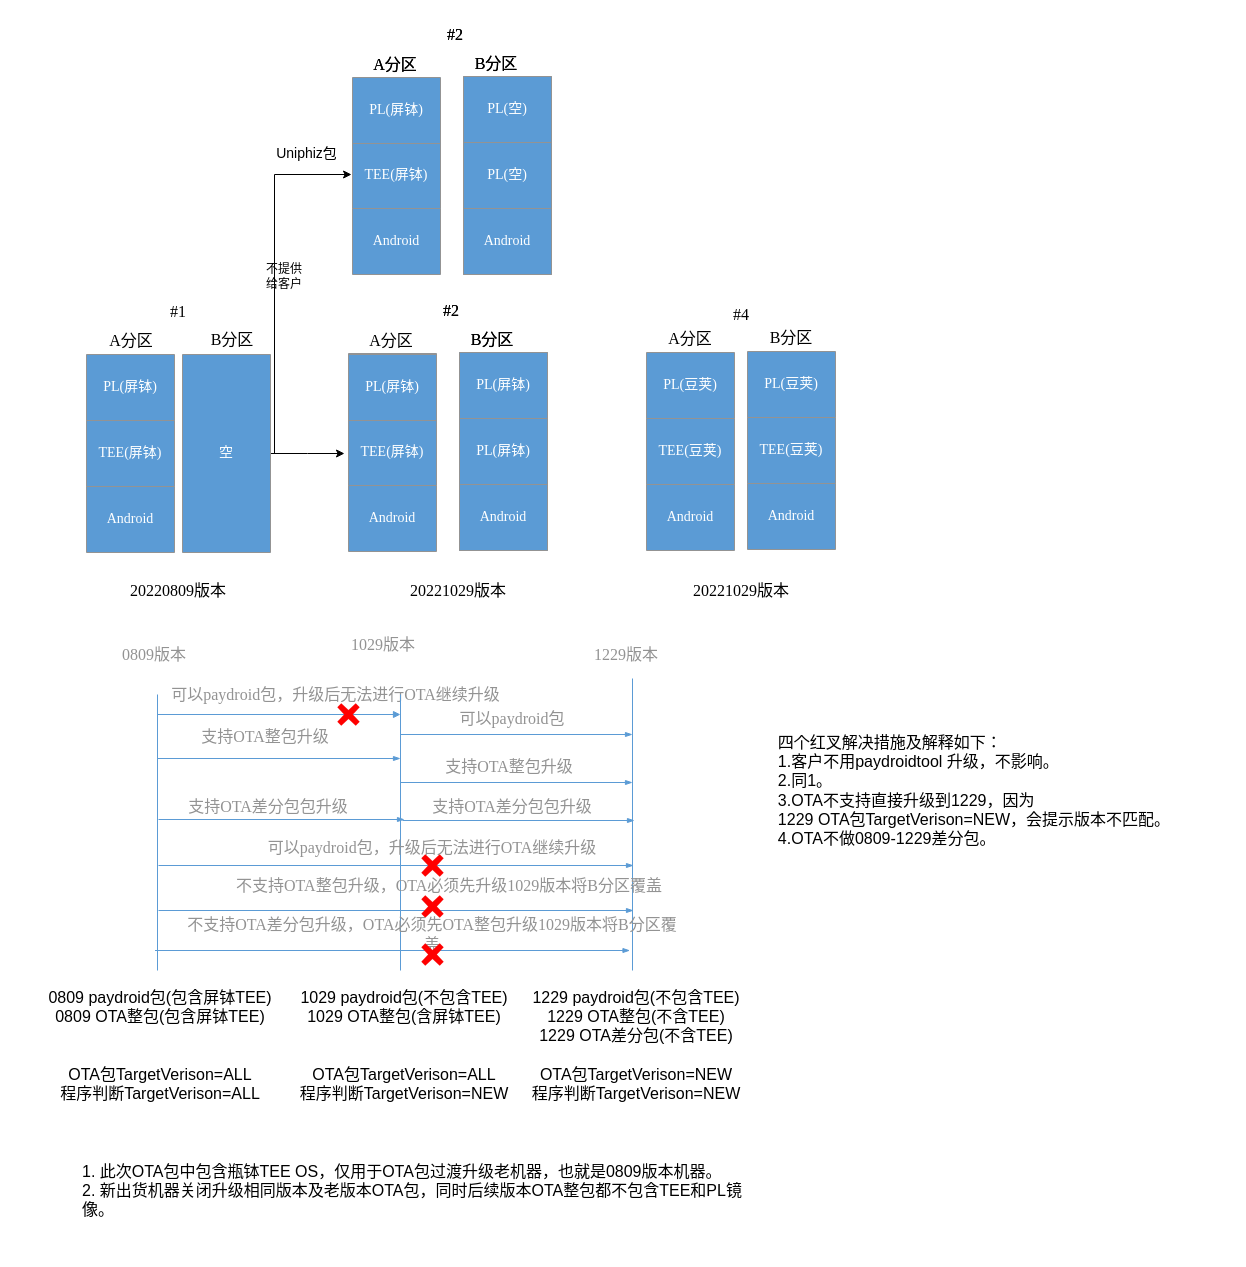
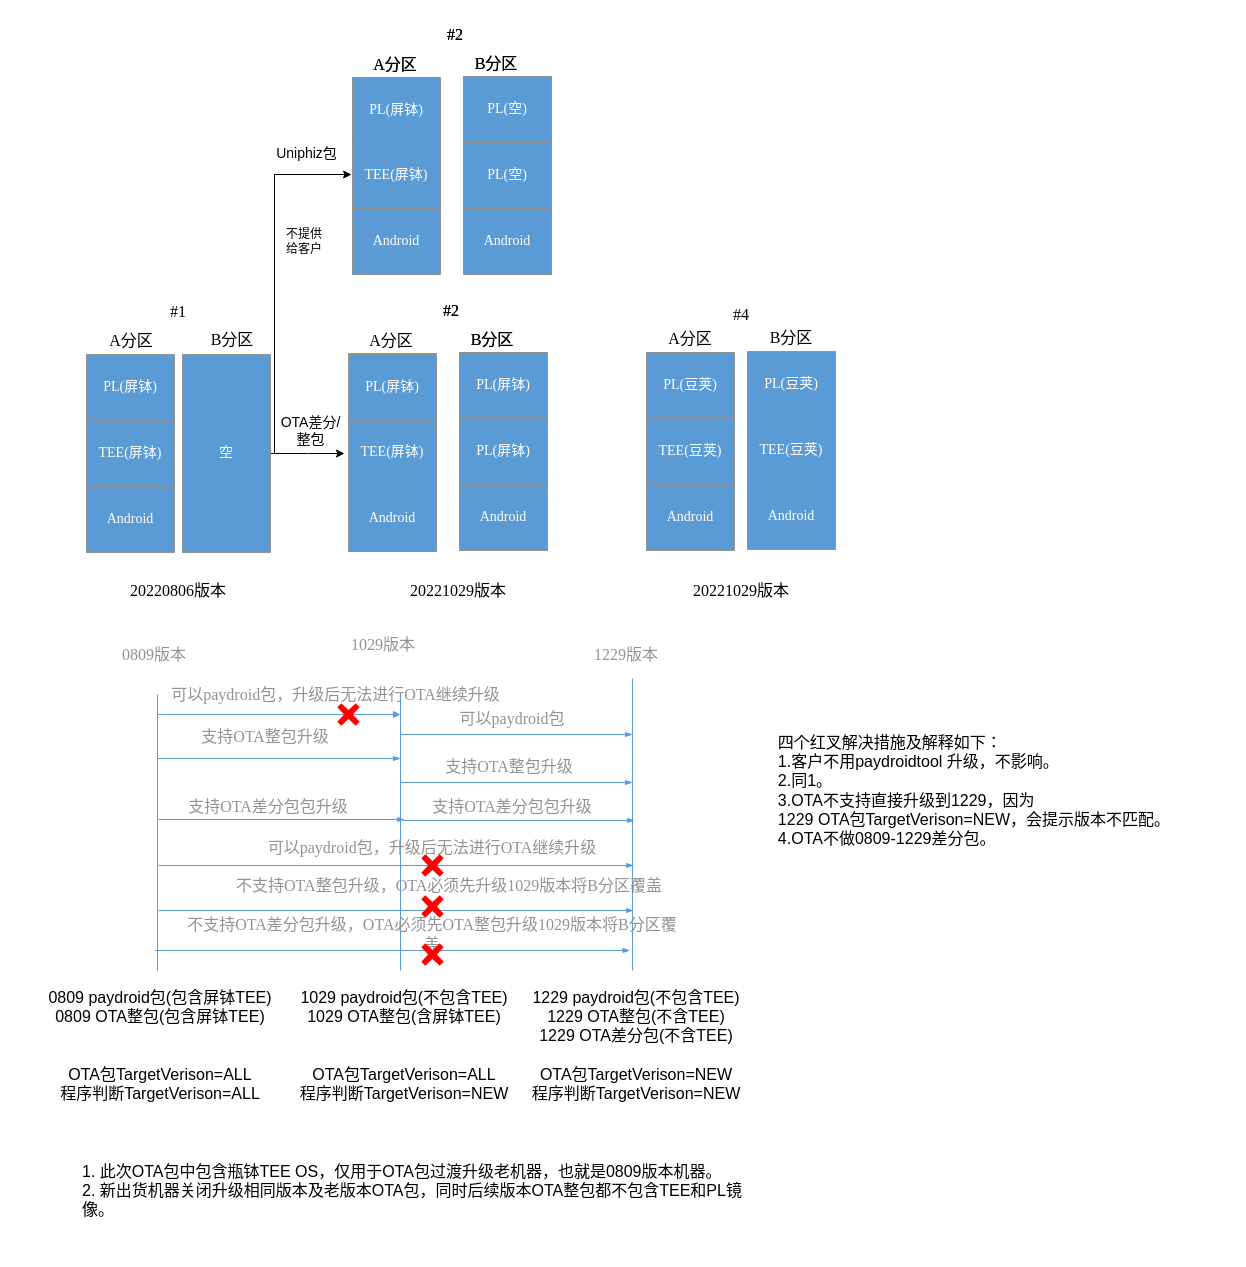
- <mxCell id="91" value="不提供给客户" style="text;html=1;strokeColor=none;fillColor=none;align=center;verticalAlign=middle;whiteSpace=wrap;rounded=0;fontFamily=Helvetica;fontColor=#000000;" vertex="1" parent="1"><mxGeometry x="264" y="266" width="40" height="20" as="geometry" /></mxCell>
+ <mxCell id="91" value="不提供给客户" style="text;html=1;strokeColor=none;fillColor=none;align=center;verticalAlign=middle;whiteSpace=wrap;rounded=0;fontFamily=Helvetica;fontColor=#000000;" vertex="1" parent="1"><mxGeometry x="284" y="231" width="40" height="20" as="geometry" /></mxCell>
+ <mxCell id="58" value="&lt;font style=&quot;font-size: 14px&quot;&gt;OTA差分/整包&lt;/font&gt;" style="text;html=1;strokeColor=none;fillColor=none;align=center;verticalAlign=middle;whiteSpace=wrap;rounded=0;fontColor=#000000;" vertex="1" parent="1"><mxGeometry x="274" y="420" width="73" height="20" as="geometry" /></mxCell>
- <mxCell id="29" value="&lt;font style=&quot;font-size: 16px; font-family: SimSun; direction: ltr; letter-spacing: 0px; line-height: 120%; opacity: 1;&quot;&gt;20220809版本&lt;br&gt;&lt;/font&gt;" style="verticalAlign=middle;align=center;vsdxID=32;fillColor=none;gradientColor=none;shape=stencil(nZBLDoAgDERP0z3SIyjew0SURgSD+Lu9kMZoXLhwN9O+tukAlrNpJg1SzDH4QW/URgNYgZTkjA4UkwJUgGXng+6DX1zLfmoymdXo17xh5zmRJ6Q42BWCfc2oJfdAr+Yv+AP9Cb7OJ3H/2JG1HNGz/84klThPVCc=);strokeColor=none;labelBackgroundColor=none;rounded=0;html=1;whiteSpace=wrap;" parent="1" vertex="1"><mxGeometry x="114" y="560" width="128" height="60" as="geometry" /></mxCell>
+ <mxCell id="29" value="&lt;font style=&quot;font-size: 16px; font-family: SimSun; direction: ltr; letter-spacing: 0px; line-height: 120%; opacity: 1;&quot;&gt;20220806版本&lt;br&gt;&lt;/font&gt;" style="verticalAlign=middle;align=center;vsdxID=32;fillColor=none;gradientColor=none;shape=stencil(nZBLDoAgDERP0z3SIyjew0SURgSD+Lu9kMZoXLhwN9O+tukAlrNpJg1SzDH4QW/URgNYgZTkjA4UkwJUgGXng+6DX1zLfmoymdXo17xh5zmRJ6Q42BWCfc2oJfdAr+Yv+AP9Cb7OJ3H/2JG1HNGz/84klThPVCc=);strokeColor=none;labelBackgroundColor=none;rounded=0;html=1;whiteSpace=wrap;" parent="1" vertex="1"><mxGeometry x="114" y="560" width="128" height="60" as="geometry" /></mxCell>
